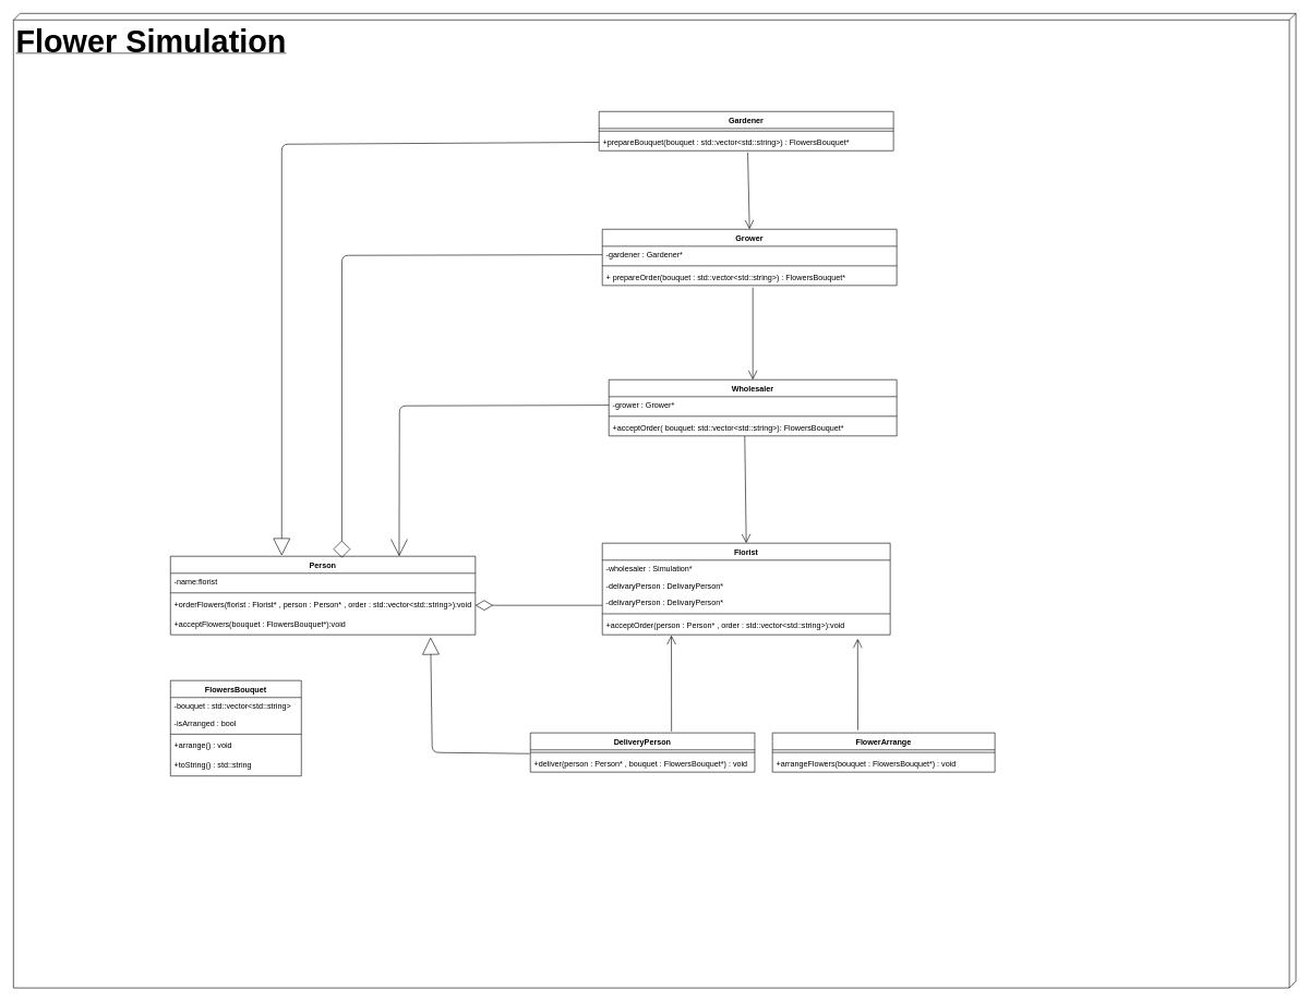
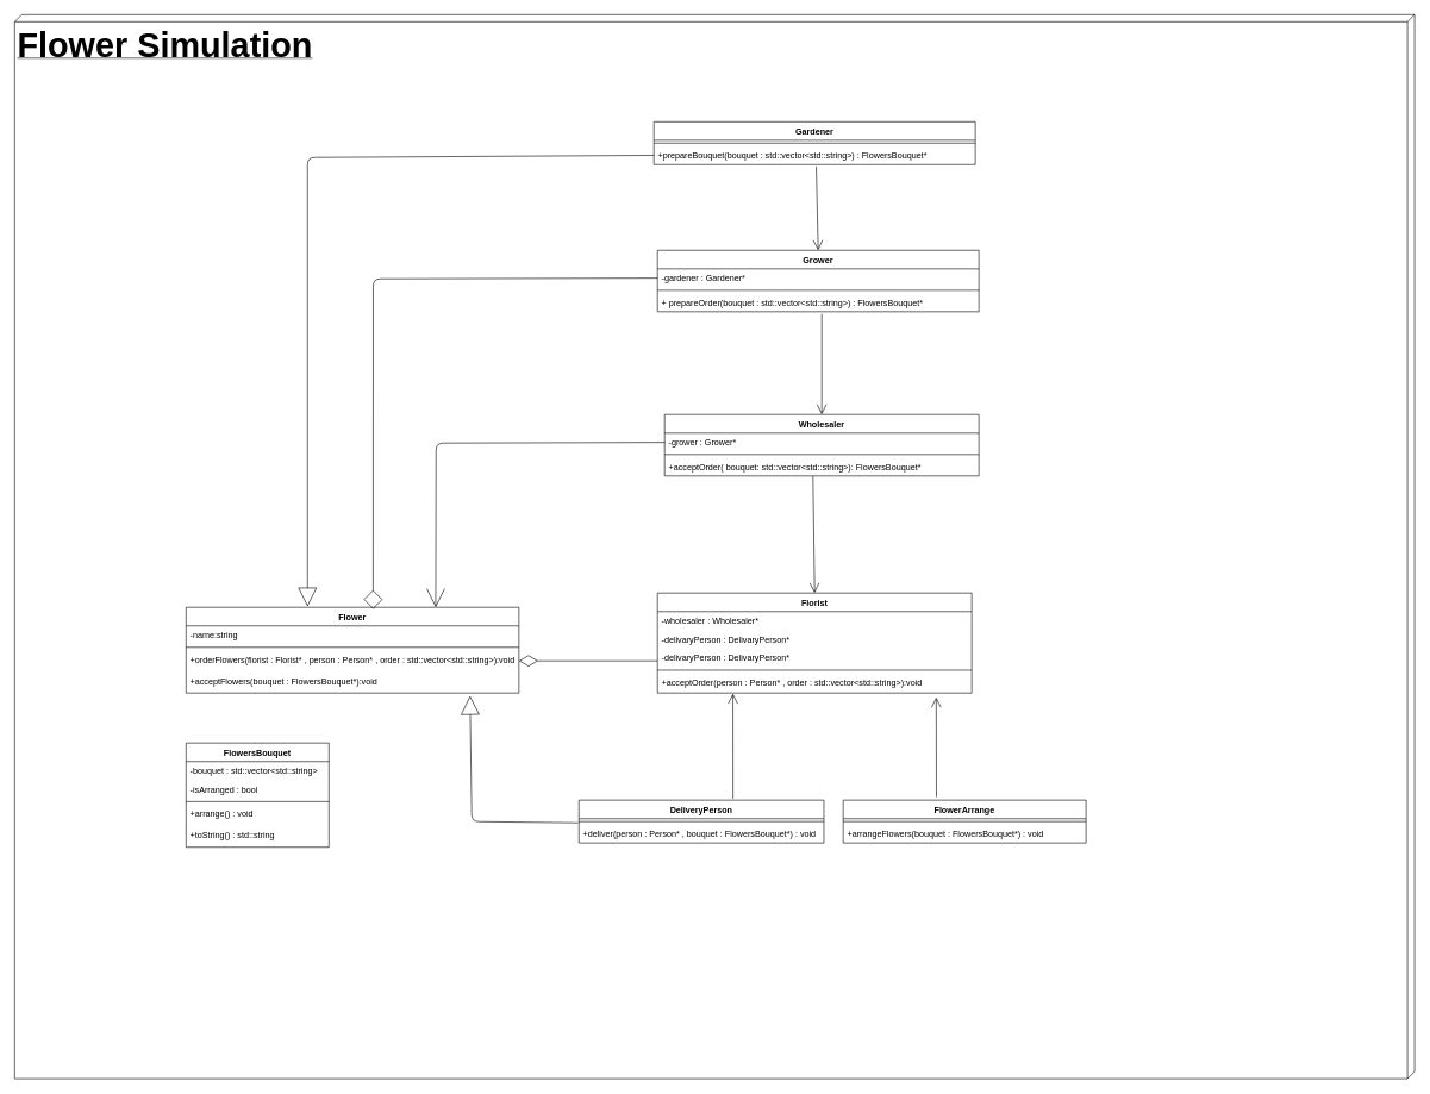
- <mxCell id="3" value="Person" style="swimlane;fontStyle=1;align=center;verticalAlign=top;childLayout=stackLayout;horizontal=1;startSize=26;horizontalStack=0;resizeParent=1;resizeParentMax=0;resizeLast=0;collapsible=1;marginBottom=0;" vertex="1" parent="1"><mxGeometry x="260" y="850" width="466" height="120" as="geometry" /></mxCell>
+ <mxCell id="3" value="Flower" style="swimlane;fontStyle=1;align=center;verticalAlign=top;childLayout=stackLayout;horizontal=1;startSize=26;horizontalStack=0;resizeParent=1;resizeParentMax=0;resizeLast=0;collapsible=1;marginBottom=0;" vertex="1" parent="1"><mxGeometry x="260" y="850" width="466" height="120" as="geometry" /></mxCell>
- <mxCell id="9" value="-wholesaler : Simulation*" style="text;strokeColor=none;fillColor=none;align=left;verticalAlign=top;spacingLeft=4;spacingRight=4;overflow=hidden;rotatable=0;points=[[0,0.5],[1,0.5]];portConstraint=eastwest;" vertex="1" parent="8"><mxGeometry y="26" width="440" height="26" as="geometry" /></mxCell>
+ <mxCell id="9" value="-wholesaler : Wholesaler*" style="text;strokeColor=none;fillColor=none;align=left;verticalAlign=top;spacingLeft=4;spacingRight=4;overflow=hidden;rotatable=0;points=[[0,0.5],[1,0.5]];portConstraint=eastwest;" vertex="1" parent="8"><mxGeometry y="26" width="440" height="26" as="geometry" /></mxCell>
- <mxCell id="4" value="-name:florist" style="text;strokeColor=none;fillColor=none;align=left;verticalAlign=top;spacingLeft=4;spacingRight=4;overflow=hidden;rotatable=0;points=[[0,0.5],[1,0.5]];portConstraint=eastwest;" vertex="1" parent="3"><mxGeometry y="26" width="466" height="26" as="geometry" /></mxCell>
+ <mxCell id="4" value="-name:string" style="text;strokeColor=none;fillColor=none;align=left;verticalAlign=top;spacingLeft=4;spacingRight=4;overflow=hidden;rotatable=0;points=[[0,0.5],[1,0.5]];portConstraint=eastwest;" vertex="1" parent="3"><mxGeometry y="26" width="466" height="26" as="geometry" /></mxCell>
